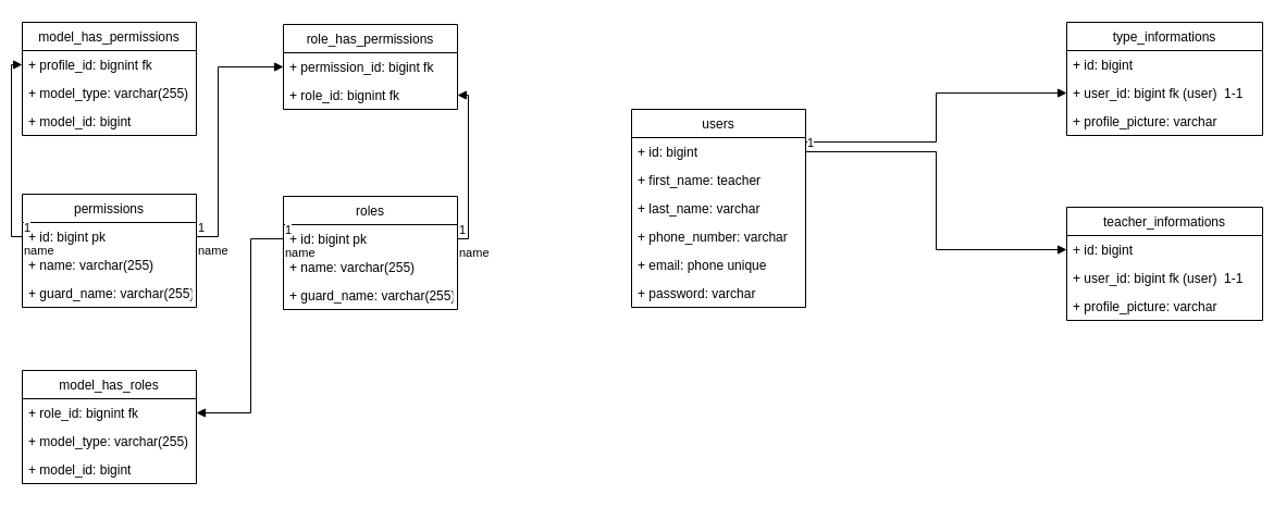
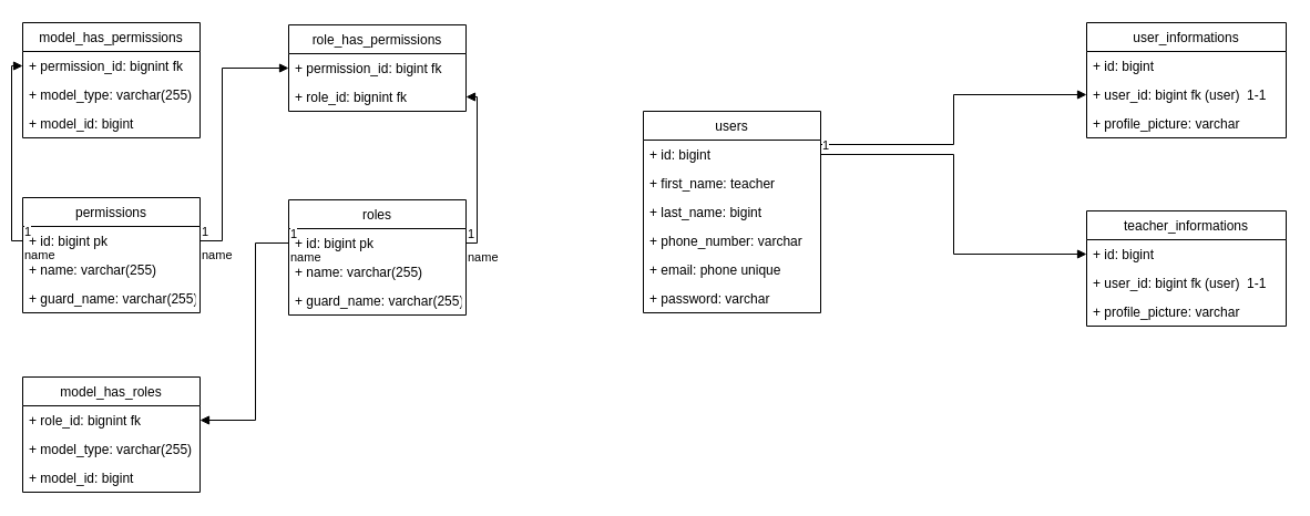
- <mxCell id="9" value="type_informations" style="swimlane;fontStyle=0;childLayout=stackLayout;horizontal=1;startSize=26;fillColor=none;horizontalStack=0;resizeParent=1;resizeParentMax=0;resizeLast=0;collapsible=1;marginBottom=0;" vertex="1" parent="1"><mxGeometry x="980" y="20" width="180" height="104" as="geometry" /></mxCell>
+ <mxCell id="9" value="user_informations" style="swimlane;fontStyle=0;childLayout=stackLayout;horizontal=1;startSize=26;fillColor=none;horizontalStack=0;resizeParent=1;resizeParentMax=0;resizeLast=0;collapsible=1;marginBottom=0;" vertex="1" parent="1"><mxGeometry x="980" y="20" width="180" height="104" as="geometry" /></mxCell>
- <mxCell id="25" value="+ profile_id: bignint fk" style="text;strokeColor=none;fillColor=none;align=left;verticalAlign=top;spacingLeft=4;spacingRight=4;overflow=hidden;rotatable=0;points=[[0,0.5],[1,0.5]];portConstraint=eastwest;" vertex="1" parent="24"><mxGeometry y="26" width="160" height="26" as="geometry" /></mxCell>
+ <mxCell id="25" value="+ permission_id: bignint fk" style="text;strokeColor=none;fillColor=none;align=left;verticalAlign=top;spacingLeft=4;spacingRight=4;overflow=hidden;rotatable=0;points=[[0,0.5],[1,0.5]];portConstraint=eastwest;" vertex="1" parent="24"><mxGeometry y="26" width="160" height="26" as="geometry" /></mxCell>
- <mxCell id="5" value="+ last_name: varchar" style="text;strokeColor=none;fillColor=none;align=left;verticalAlign=top;spacingLeft=4;spacingRight=4;overflow=hidden;rotatable=0;points=[[0,0.5],[1,0.5]];portConstraint=eastwest;" vertex="1" parent="2"><mxGeometry y="78" width="160" height="26" as="geometry" /></mxCell>
+ <mxCell id="5" value="+ last_name: bigint" style="text;strokeColor=none;fillColor=none;align=left;verticalAlign=top;spacingLeft=4;spacingRight=4;overflow=hidden;rotatable=0;points=[[0,0.5],[1,0.5]];portConstraint=eastwest;" vertex="1" parent="2"><mxGeometry y="78" width="160" height="26" as="geometry" /></mxCell>
